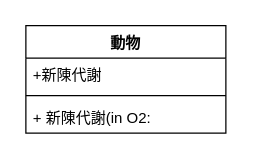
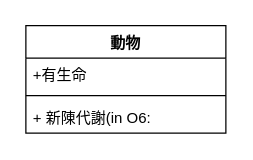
- <mxCell id="3" value="+新陳代謝" style="text;strokeColor=none;fillColor=none;align=left;verticalAlign=top;spacingLeft=4;spacingRight=4;overflow=hidden;rotatable=0;points=[[0,0.5],[1,0.5]];portConstraint=eastwest;whiteSpace=wrap;html=1;" vertex="1" parent="2"><mxGeometry y="26" width="160" height="26" as="geometry" /></mxCell>
+ <mxCell id="3" value="+有生命" style="text;strokeColor=none;fillColor=none;align=left;verticalAlign=top;spacingLeft=4;spacingRight=4;overflow=hidden;rotatable=0;points=[[0,0.5],[1,0.5]];portConstraint=eastwest;whiteSpace=wrap;html=1;" vertex="1" parent="2"><mxGeometry y="26" width="160" height="26" as="geometry" /></mxCell>
- <mxCell id="5" value="+ 新陳代謝(in O2:" style="text;strokeColor=none;fillColor=none;align=left;verticalAlign=top;spacingLeft=4;spacingRight=4;overflow=hidden;rotatable=0;points=[[0,0.5],[1,0.5]];portConstraint=eastwest;whiteSpace=wrap;html=1;" vertex="1" parent="2"><mxGeometry y="60" width="160" height="26" as="geometry" /></mxCell>
+ <mxCell id="5" value="+ 新陳代謝(in O6:" style="text;strokeColor=none;fillColor=none;align=left;verticalAlign=top;spacingLeft=4;spacingRight=4;overflow=hidden;rotatable=0;points=[[0,0.5],[1,0.5]];portConstraint=eastwest;whiteSpace=wrap;html=1;" vertex="1" parent="2"><mxGeometry y="60" width="160" height="26" as="geometry" /></mxCell>
